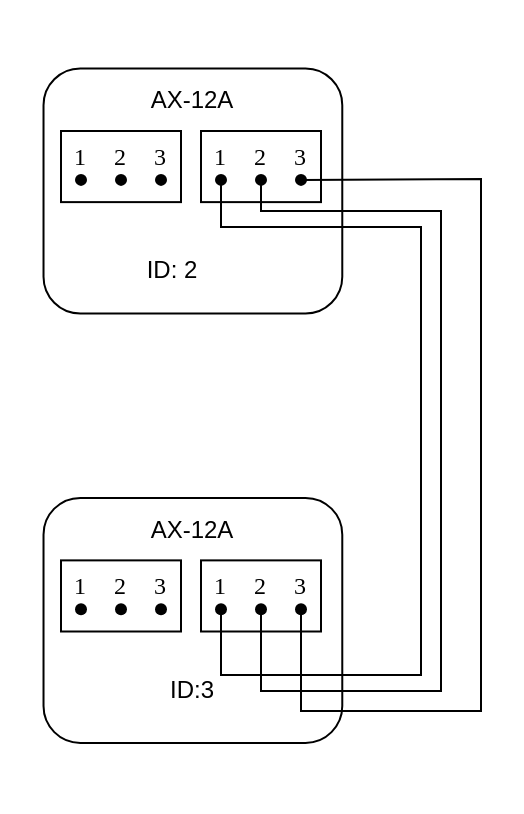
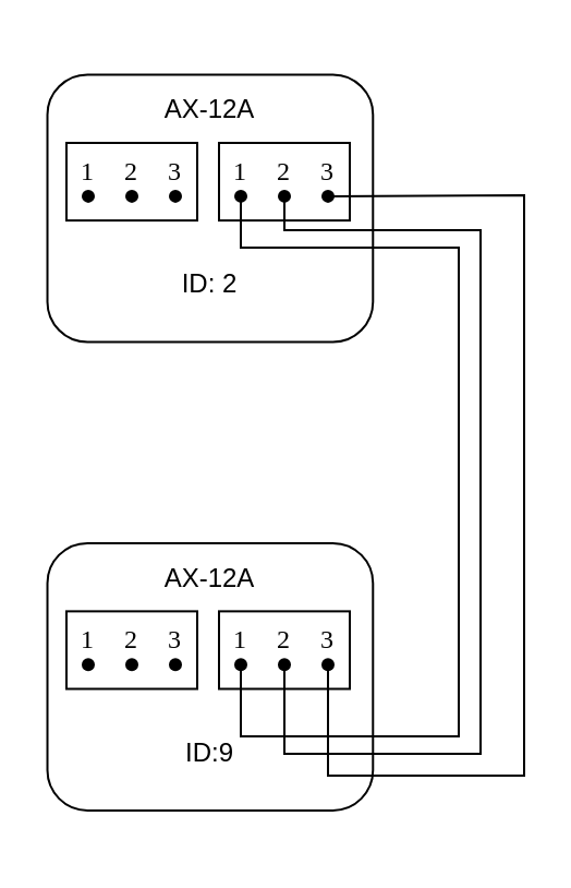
- <mxCell id="15" value="&lt;div&gt;ID: 2&lt;/div&gt;" style="text;html=1;strokeColor=none;fillColor=none;align=center;verticalAlign=middle;whiteSpace=wrap;rounded=0;" parent="2" vertex="1"><mxGeometry x="35.95" y="86.25" width="60" height="30" as="geometry" /></mxCell>
+ <mxCell id="15" value="&lt;div&gt;ID: 2&lt;/div&gt;" style="text;html=1;strokeColor=none;fillColor=none;align=center;verticalAlign=middle;whiteSpace=wrap;rounded=0;" parent="2" vertex="1"><mxGeometry x="45.95" y="81.25" width="60" height="30" as="geometry" /></mxCell>
- <mxCell id="29" value="ID:3" style="text;html=1;strokeColor=none;fillColor=none;align=center;verticalAlign=middle;whiteSpace=wrap;rounded=0;" parent="16" vertex="1"><mxGeometry x="45.95" y="81.25" width="60" height="30" as="geometry" /></mxCell>
+ <mxCell id="29" value="ID:9" style="text;html=1;strokeColor=none;fillColor=none;align=center;verticalAlign=middle;whiteSpace=wrap;rounded=0;" parent="16" vertex="1"><mxGeometry x="45.95" y="81.25" width="60" height="30" as="geometry" /></mxCell>
